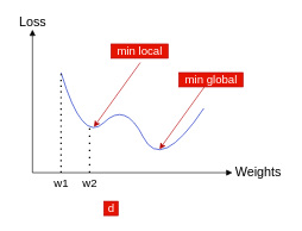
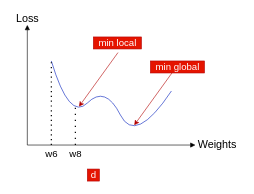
- <mxCell id="9" value="&lt;font style=&quot;font-size: 16px;&quot;&gt;w1&lt;/font&gt;" style="text;html=1;align=center;verticalAlign=middle;resizable=0;points=[];autosize=1;strokeColor=none;fillColor=none;fontSize=18;" vertex="1" parent="1"><mxGeometry x="65" y="240" width="40" height="30" as="geometry" /></mxCell>
+ <mxCell id="9" value="&lt;font style=&quot;font-size: 16px;&quot;&gt;w6&lt;/font&gt;" style="text;html=1;align=center;verticalAlign=middle;resizable=0;points=[];autosize=1;strokeColor=none;fillColor=none;fontSize=18;" vertex="1" parent="1"><mxGeometry x="65" y="240" width="40" height="30" as="geometry" /></mxCell>
- <mxCell id="10" value="&lt;font style=&quot;font-size: 16px;&quot;&gt;w2&lt;/font&gt;" style="text;html=1;align=center;verticalAlign=middle;resizable=0;points=[];autosize=1;strokeColor=none;fillColor=none;fontSize=18;" vertex="1" parent="1"><mxGeometry x="105" y="241" width="40" height="30" as="geometry" /></mxCell>
+ <mxCell id="10" value="&lt;font style=&quot;font-size: 16px;&quot;&gt;w8&lt;/font&gt;" style="text;html=1;align=center;verticalAlign=middle;resizable=0;points=[];autosize=1;strokeColor=none;fillColor=none;fontSize=18;" vertex="1" parent="1"><mxGeometry x="105" y="241" width="40" height="30" as="geometry" /></mxCell>
